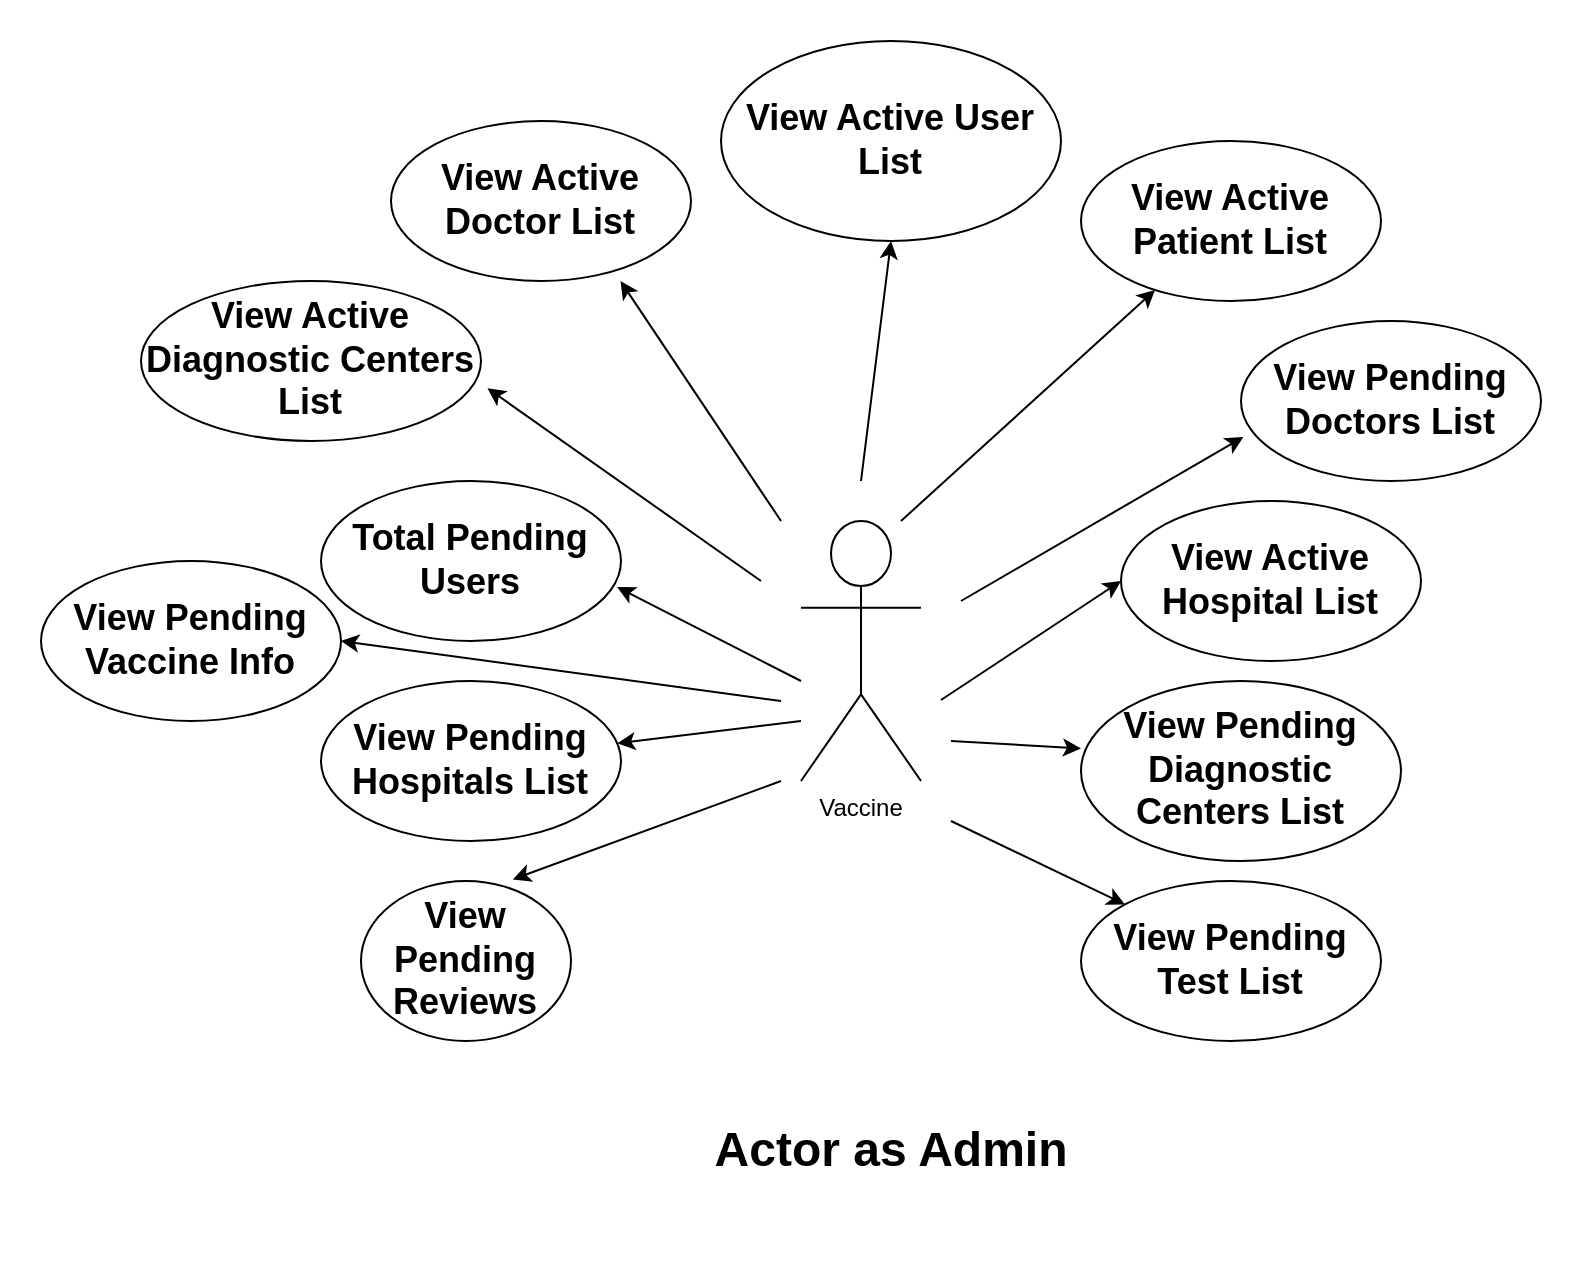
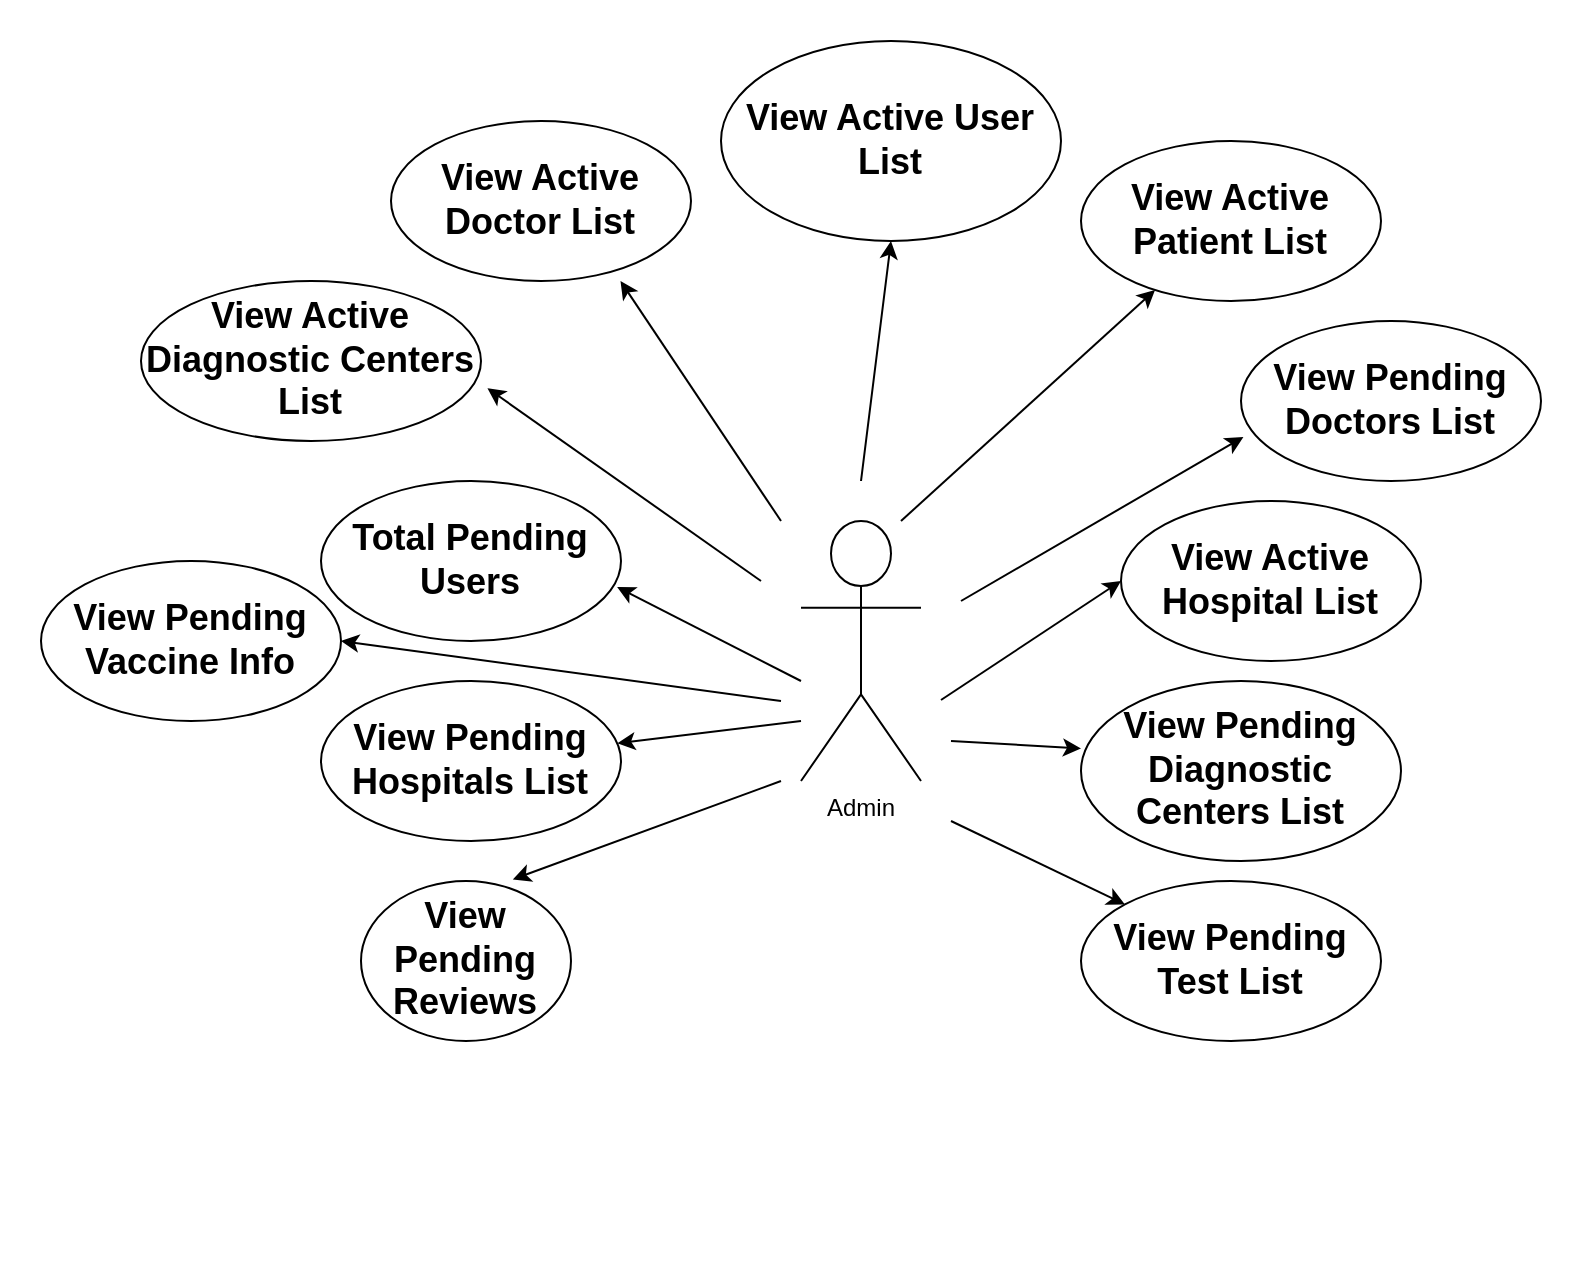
- <mxCell id="2" value="Vaccine" style="shape=umlActor;verticalLabelPosition=bottom;verticalAlign=top;html=1;outlineConnect=0;" parent="1" vertex="1"><mxGeometry x="400" y="260" width="60" height="130" as="geometry" /></mxCell>
+ <mxCell id="2" value="Admin" style="shape=umlActor;verticalLabelPosition=bottom;verticalAlign=top;html=1;outlineConnect=0;" parent="1" vertex="1"><mxGeometry x="400" y="260" width="60" height="130" as="geometry" /></mxCell>
- <mxCell id="25" value="&lt;h1&gt;Actor as Admin&lt;/h1&gt;" style="text;html=1;align=center;verticalAlign=middle;resizable=0;points=[];autosize=1;strokeColor=none;fillColor=none;" parent="1" vertex="1"><mxGeometry x="345" y="540" width="200" height="70" as="geometry" /></mxCell>
